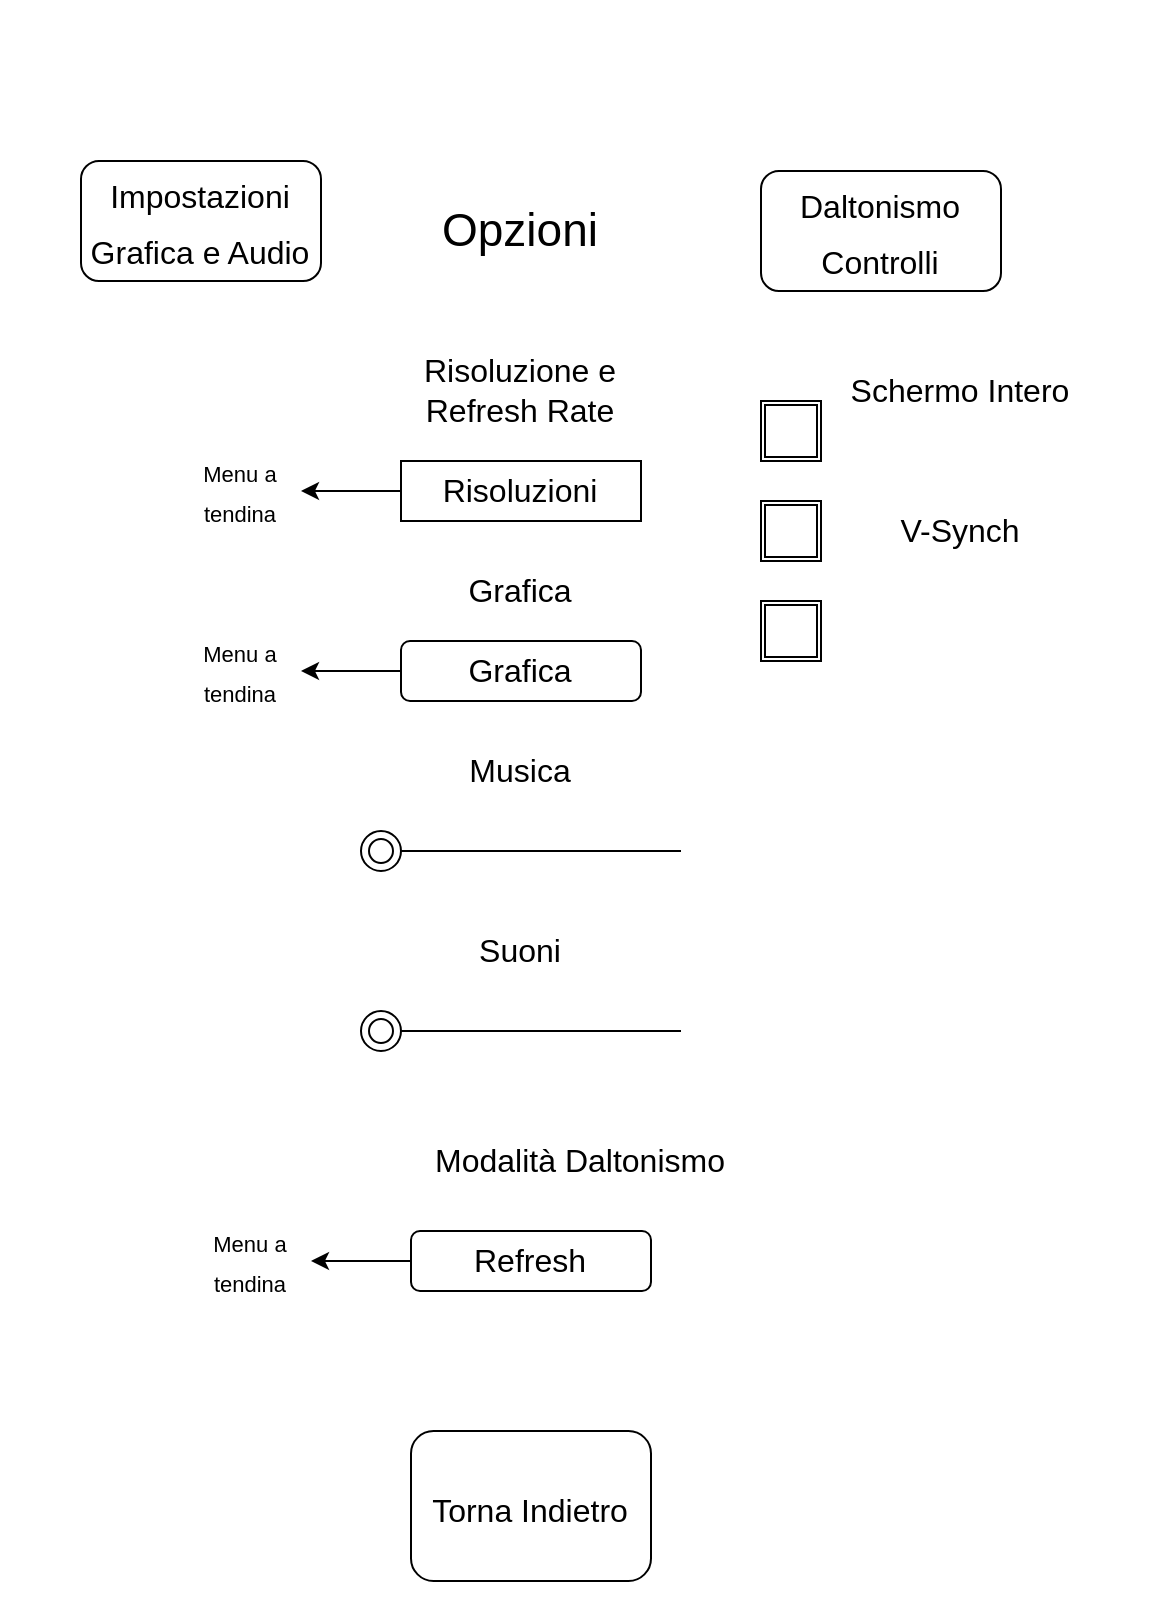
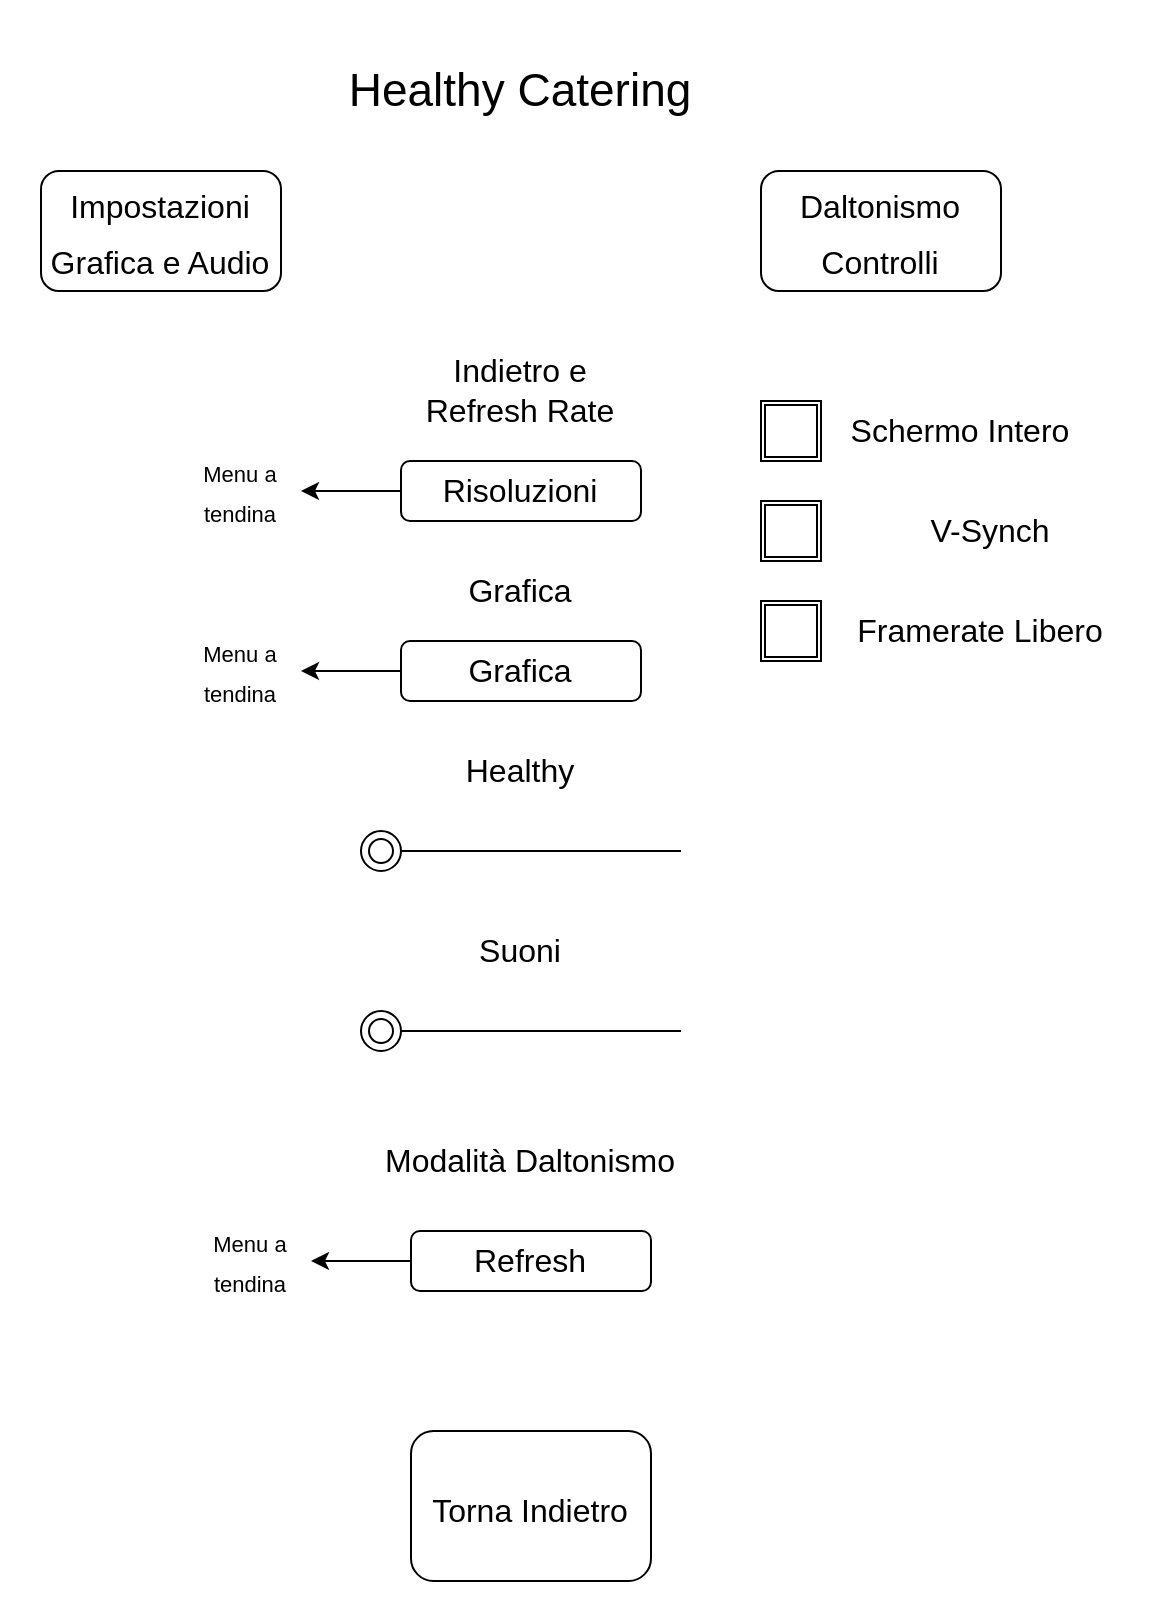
+ <mxCell id="2" value="&lt;font style=&quot;font-size: 23px&quot;&gt;Healthy Catering&lt;/font&gt;" style="text;html=1;strokeColor=none;fillColor=none;align=center;verticalAlign=middle;whiteSpace=wrap;rounded=0;" parent="1" vertex="1"><mxGeometry x="110" y="20" width="300" height="50" as="geometry" /></mxCell>
- <mxCell id="4" value="&lt;font style=&quot;font-size: 16px&quot;&gt;Impostazioni Grafica e Audio&lt;/font&gt;" style="rounded=1;whiteSpace=wrap;html=1;fontSize=23;" parent="1" vertex="1"><mxGeometry x="40" y="80" width="120" height="60" as="geometry" /></mxCell>
+ <mxCell id="4" value="&lt;font style=&quot;font-size: 16px&quot;&gt;Impostazioni Grafica e Audio&lt;/font&gt;" style="rounded=1;whiteSpace=wrap;html=1;fontSize=23;" parent="1" vertex="1"><mxGeometry x="20" y="85" width="120" height="60" as="geometry" /></mxCell>
- <mxCell id="3" value="Opzioni" style="text;html=1;strokeColor=none;fillColor=none;align=center;verticalAlign=middle;whiteSpace=wrap;rounded=0;fontSize=23;" parent="1" vertex="1"><mxGeometry x="210" y="100" width="100" height="30" as="geometry" /></mxCell>
- <mxCell id="6" value="Risoluzione e Refresh Rate" style="text;html=1;strokeColor=none;fillColor=none;align=center;verticalAlign=middle;whiteSpace=wrap;rounded=0;fontSize=16;" parent="1" vertex="1"><mxGeometry x="200" y="180" width="120" height="30" as="geometry" /></mxCell>
+ <mxCell id="6" value="Indietro e Refresh Rate" style="text;html=1;strokeColor=none;fillColor=none;align=center;verticalAlign=middle;whiteSpace=wrap;rounded=0;fontSize=16;" parent="1" vertex="1"><mxGeometry x="200" y="180" width="120" height="30" as="geometry" /></mxCell>
- <mxCell id="14" value="Schermo Intero" style="text;html=1;strokeColor=none;fillColor=none;align=center;verticalAlign=middle;whiteSpace=wrap;rounded=0;fontSize=16;" parent="1" vertex="1"><mxGeometry x="420" y="180" width="120" height="30" as="geometry" /></mxCell>
+ <mxCell id="14" value="Schermo Intero" style="text;html=1;strokeColor=none;fillColor=none;align=center;verticalAlign=middle;whiteSpace=wrap;rounded=0;fontSize=16;" parent="1" vertex="1"><mxGeometry x="420" y="200" width="120" height="30" as="geometry" /></mxCell>
- <mxCell id="7" value="Risoluzioni" style="whiteSpace=wrap;html=1;fontSize=16;rounded=0;" parent="1" vertex="1"><mxGeometry x="200" y="230" width="120" height="30" as="geometry" /></mxCell>
+ <mxCell id="7" value="Risoluzioni" style="rounded=1;whiteSpace=wrap;html=1;fontSize=16;" parent="1" vertex="1"><mxGeometry x="200" y="230" width="120" height="30" as="geometry" /></mxCell>
- <mxCell id="16" value="V-Synch" style="text;html=1;strokeColor=none;fillColor=none;align=center;verticalAlign=middle;whiteSpace=wrap;rounded=0;fontSize=16;" parent="1" vertex="1"><mxGeometry x="420" y="250" width="120" height="30" as="geometry" /></mxCell>
+ <mxCell id="16" value="V-Synch" style="text;html=1;strokeColor=none;fillColor=none;align=center;verticalAlign=middle;whiteSpace=wrap;rounded=0;fontSize=16;" parent="1" vertex="1"><mxGeometry x="435" y="250" width="120" height="30" as="geometry" /></mxCell>
+ <mxCell id="27" value="Framerate Libero" style="text;html=1;strokeColor=none;fillColor=none;align=center;verticalAlign=middle;whiteSpace=wrap;rounded=0;fontSize=16;" parent="1" vertex="1"><mxGeometry x="420" y="300" width="140" height="30" as="geometry" /></mxCell>
- <mxCell id="10" value="Musica" style="text;html=1;strokeColor=none;fillColor=none;align=center;verticalAlign=middle;whiteSpace=wrap;rounded=0;fontSize=16;" parent="1" vertex="1"><mxGeometry x="200" y="370" width="120" height="30" as="geometry" /></mxCell>
+ <mxCell id="10" value="Healthy" style="text;html=1;strokeColor=none;fillColor=none;align=center;verticalAlign=middle;whiteSpace=wrap;rounded=0;fontSize=16;" parent="1" vertex="1"><mxGeometry x="200" y="370" width="120" height="30" as="geometry" /></mxCell>
- <mxCell id="21" value="Modalità Daltonismo" style="text;html=1;strokeColor=none;fillColor=none;align=center;verticalAlign=middle;whiteSpace=wrap;rounded=0;fontSize=16;" parent="1" vertex="1"><mxGeometry x="215" y="565" width="150" height="30" as="geometry" /></mxCell>
+ <mxCell id="21" value="Modalità Daltonismo" style="text;html=1;strokeColor=none;fillColor=none;align=center;verticalAlign=middle;whiteSpace=wrap;rounded=0;fontSize=16;" parent="1" vertex="1"><mxGeometry x="190" y="565" width="150" height="30" as="geometry" /></mxCell>
